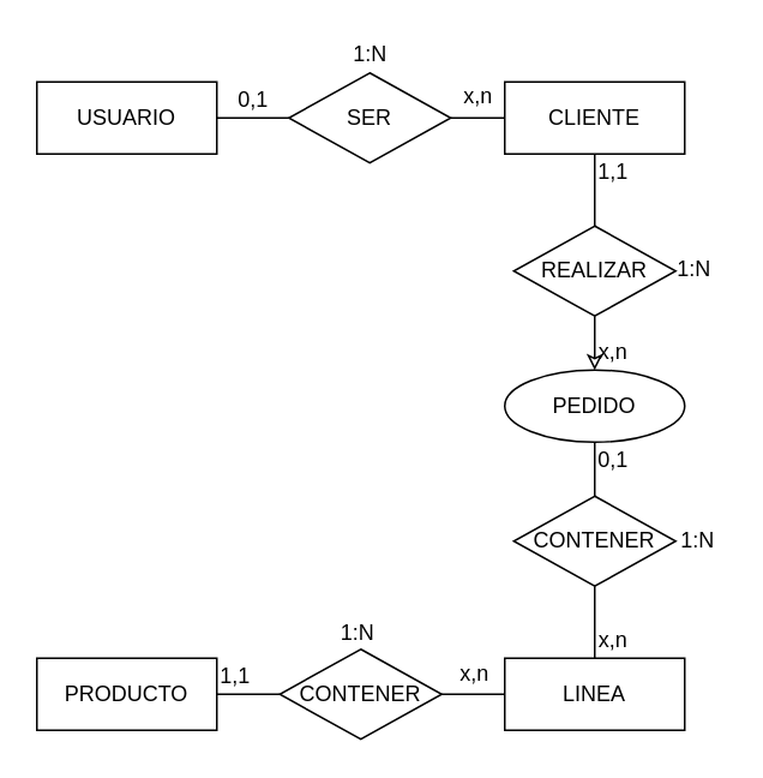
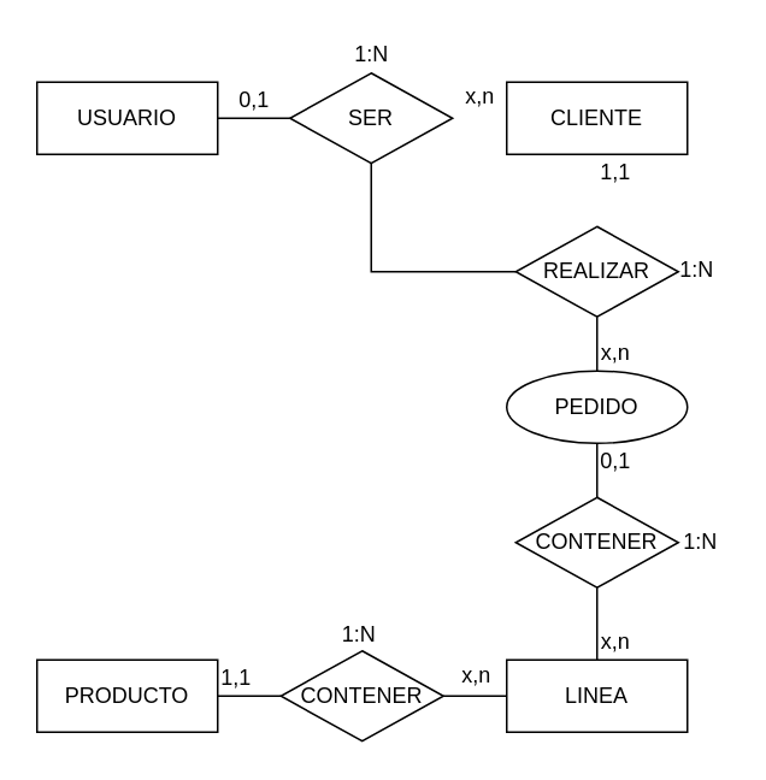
- <mxCell id="4" value="" style="edgeStyle=orthogonalEdgeStyle;rounded=0;orthogonalLoop=1;jettySize=auto;html=1;endArrow=none;endFill=0;" edge="1" parent="1" source="5" target="8"><mxGeometry relative="1" as="geometry" /></mxCell>
- <mxCell id="13" value="" style="edgeStyle=orthogonalEdgeStyle;rounded=0;orthogonalLoop=1;jettySize=auto;html=1;endArrow=none;endFill=0;" edge="1" parent="1" source="14" target="5"><mxGeometry relative="1" as="geometry" /></mxCell>
+ <mxCell id="13" value="" style="edgeStyle=orthogonalEdgeStyle;rounded=0;orthogonalLoop=1;jettySize=auto;html=1;endArrow=none;endFill=0;" edge="1" parent="1" source="14" target="8"><mxGeometry relative="1" as="geometry" /></mxCell>
- <mxCell id="12" value="" style="edgeStyle=orthogonalEdgeStyle;rounded=0;orthogonalLoop=1;jettySize=auto;html=1;endArrow=classic;endFill=0;" edge="1" parent="1" source="14" target="3"><mxGeometry relative="1" as="geometry" /></mxCell>
+ <mxCell id="12" value="" style="edgeStyle=orthogonalEdgeStyle;rounded=0;orthogonalLoop=1;jettySize=auto;html=1;endArrow=none;endFill=0;" edge="1" parent="1" source="14" target="3"><mxGeometry relative="1" as="geometry" /></mxCell>
